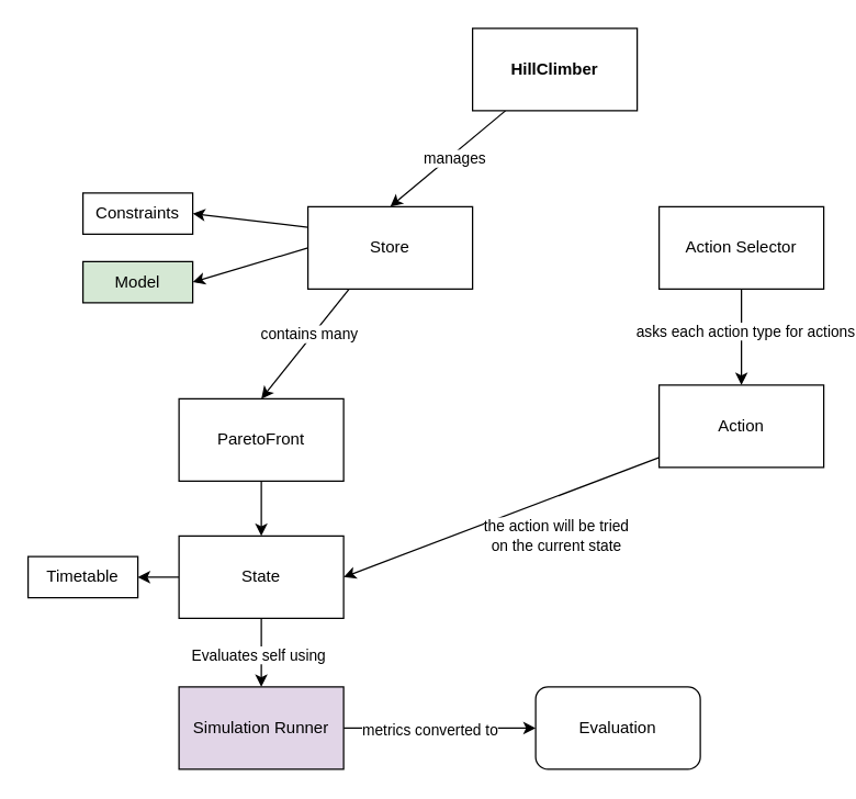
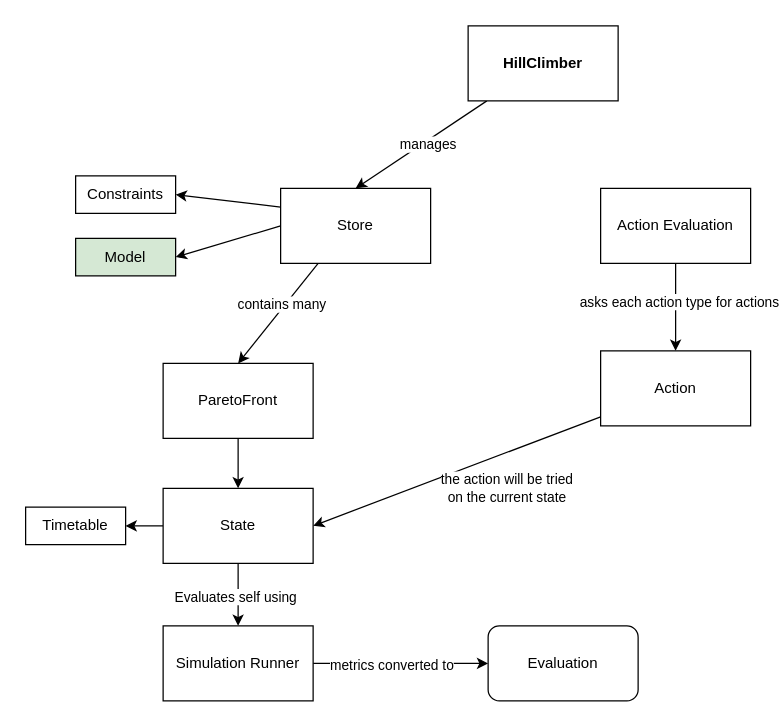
- <mxCell id="4" value="&lt;b&gt;HillClimber&lt;/b&gt;" style="rounded=0;whiteSpace=wrap;html=1;" parent="1" vertex="1"><mxGeometry x="344" y="20" width="120" height="60" as="geometry" /></mxCell>
+ <mxCell id="4" value="&lt;b&gt;HillClimber&lt;/b&gt;" style="rounded=0;whiteSpace=wrap;html=1;" parent="1" vertex="1"><mxGeometry x="374" y="20" width="120" height="60" as="geometry" /></mxCell>
- <mxCell id="12" value="Action Selector" style="rounded=0;whiteSpace=wrap;html=1;" parent="1" vertex="1"><mxGeometry x="480" y="150" width="120" height="60" as="geometry" /></mxCell>
+ <mxCell id="12" value="Action Evaluation" style="rounded=0;whiteSpace=wrap;html=1;" parent="1" vertex="1"><mxGeometry x="480" y="150" width="120" height="60" as="geometry" /></mxCell>
- <mxCell id="27" value="Simulation Runner" style="rounded=0;whiteSpace=wrap;html=1;fillColor=#e1d5e7;" parent="1" vertex="1"><mxGeometry x="130" y="500" width="120" height="60" as="geometry" /></mxCell>
+ <mxCell id="27" value="Simulation Runner" style="rounded=0;whiteSpace=wrap;html=1;" parent="1" vertex="1"><mxGeometry x="130" y="500" width="120" height="60" as="geometry" /></mxCell>
